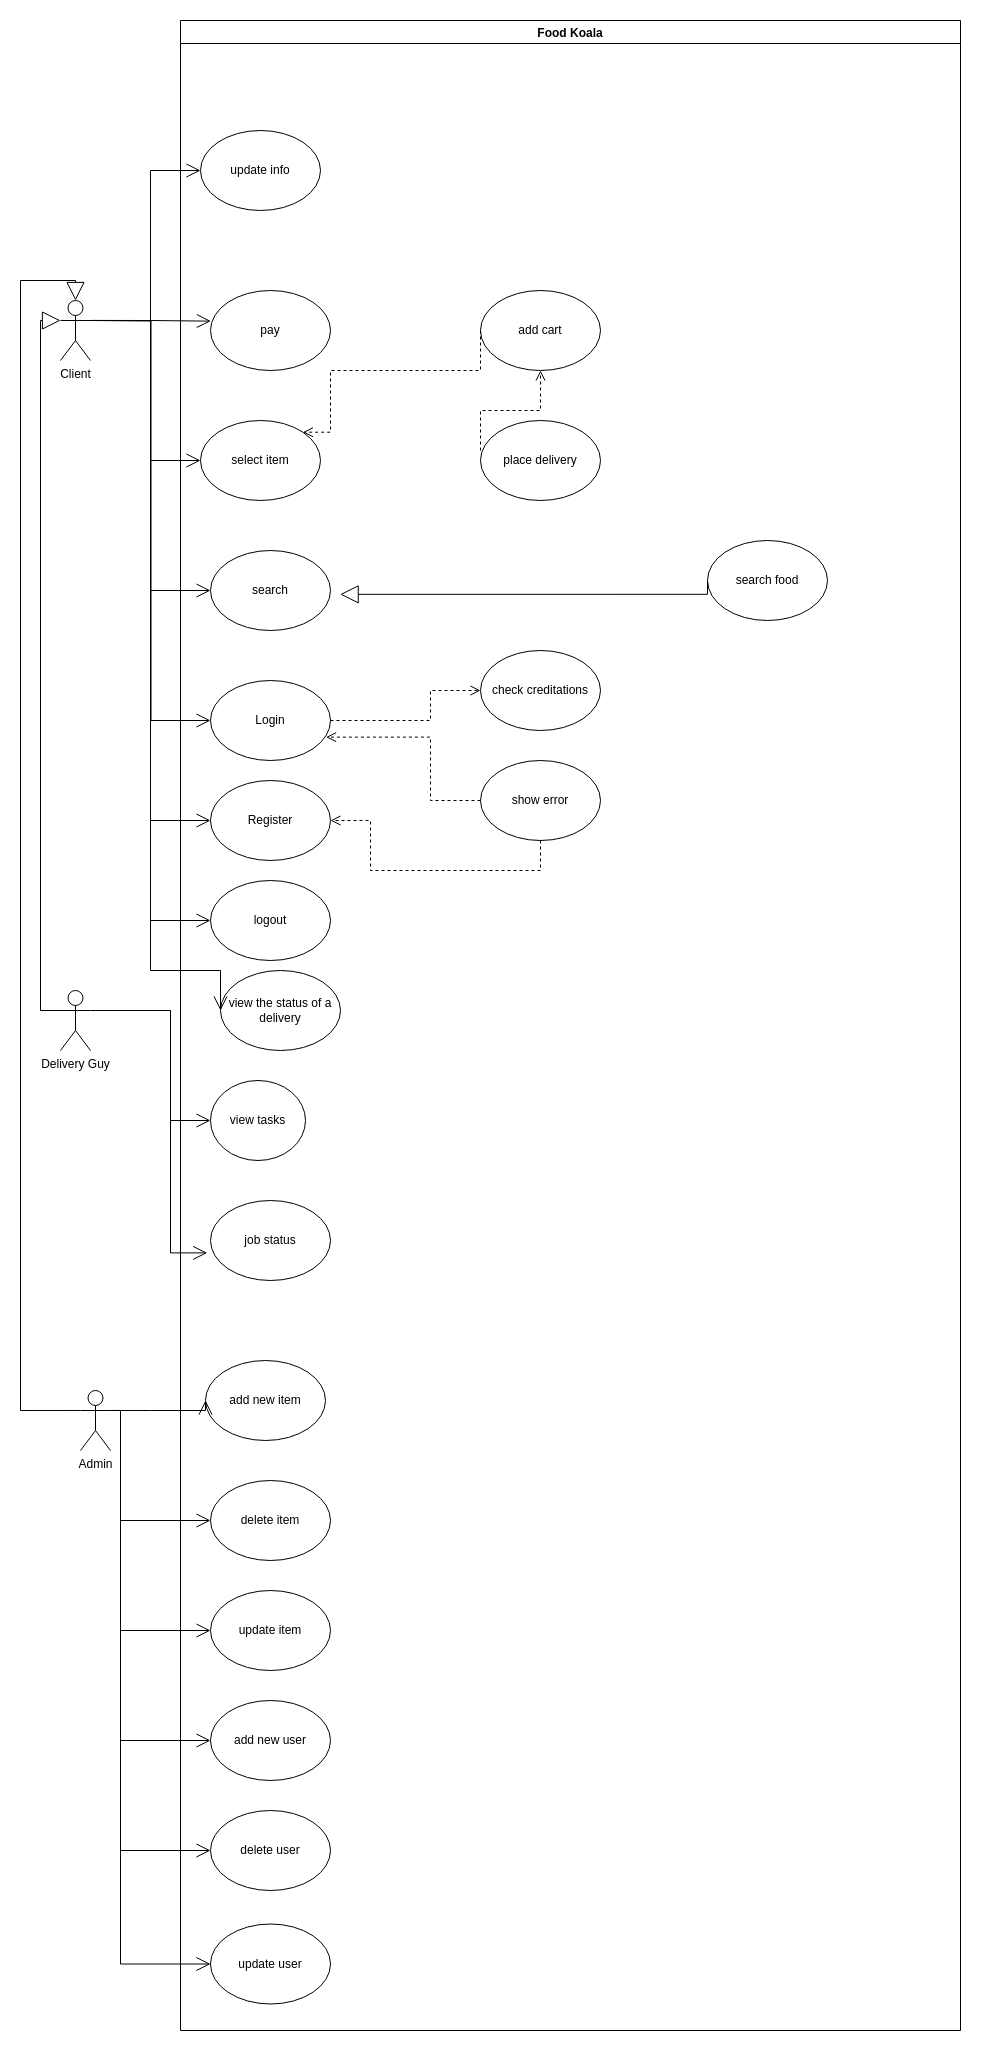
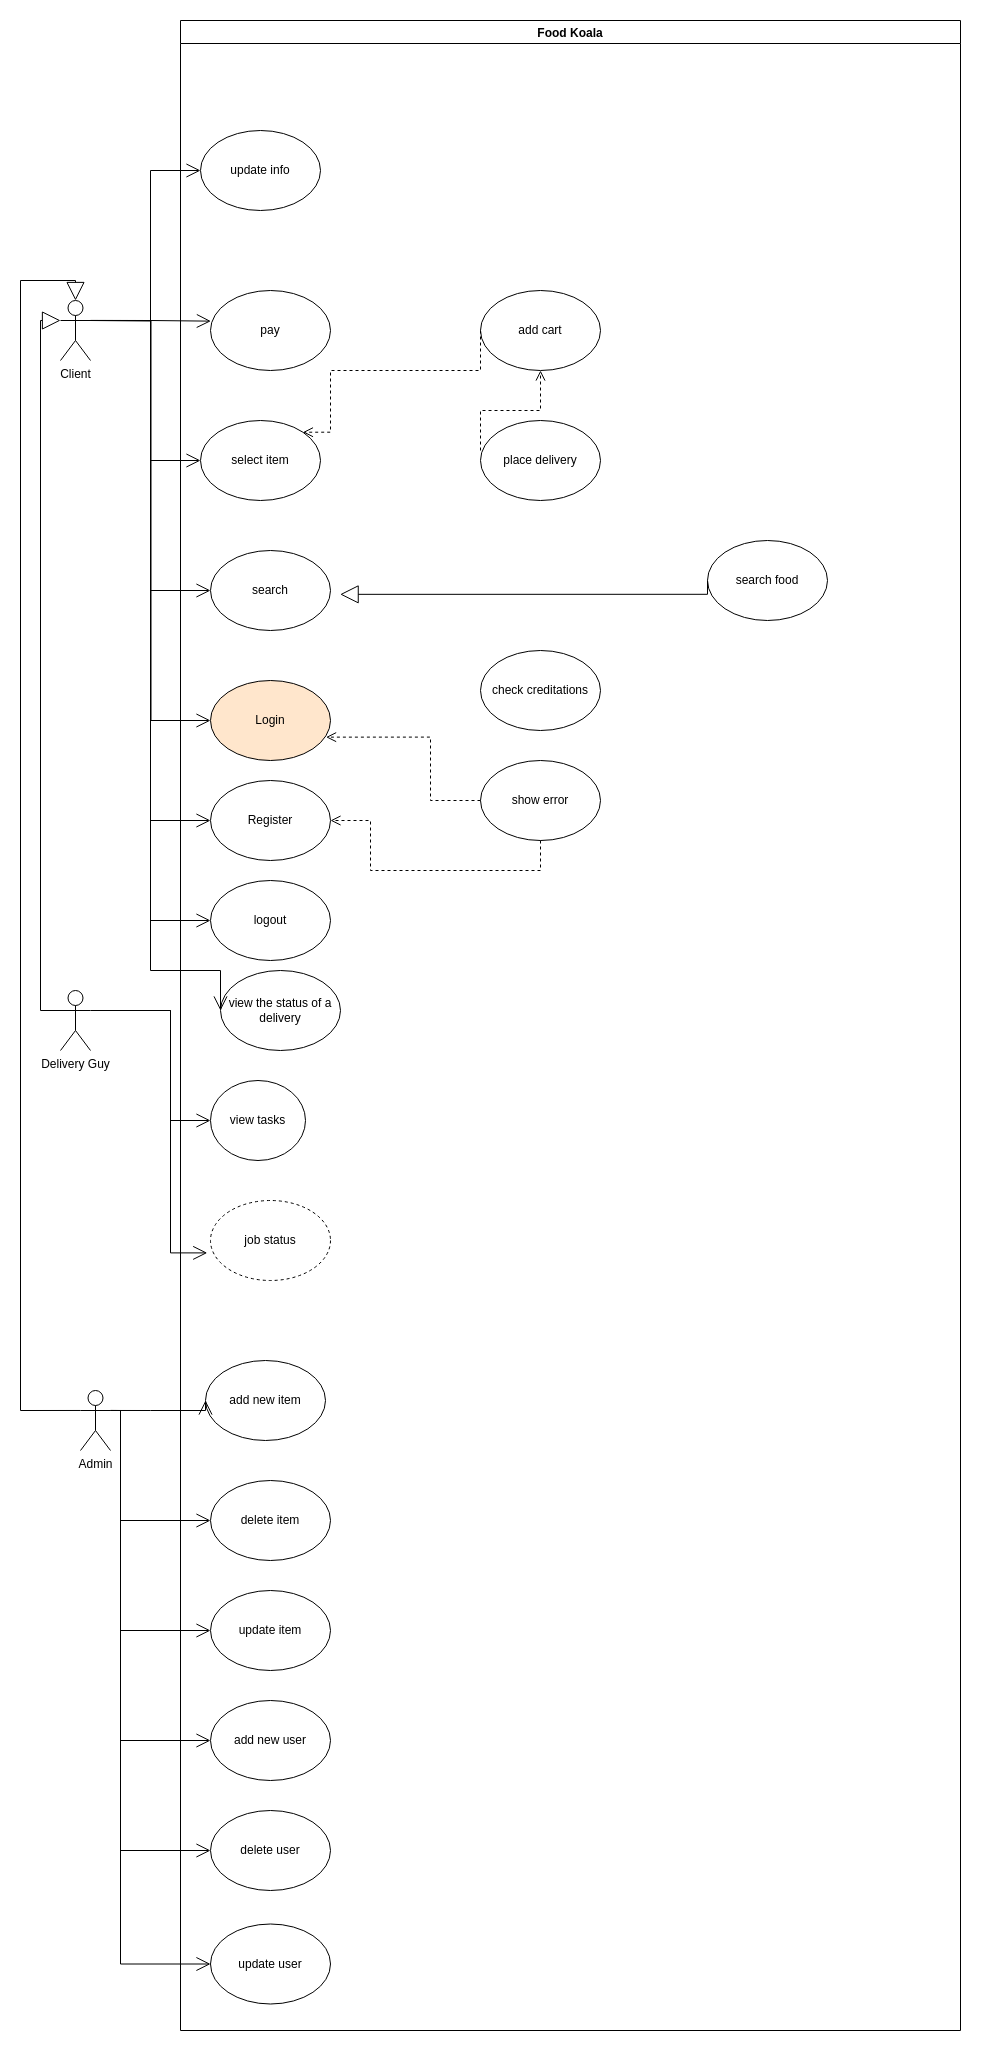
- <mxCell id="6" value="Login" style="ellipse;whiteSpace=wrap;html=1;" parent="1" vertex="1"><mxGeometry x="210" y="680" width="120" height="80" as="geometry" /></mxCell>
+ <mxCell id="6" value="Login" style="ellipse;whiteSpace=wrap;html=1;fillColor=#ffe6cc;" parent="1" vertex="1"><mxGeometry x="210" y="680" width="120" height="80" as="geometry" /></mxCell>
- <mxCell id="9" value="" style="html=1;verticalAlign=bottom;endArrow=open;dashed=1;endSize=8;rounded=0;edgeStyle=orthogonalEdgeStyle;entryX=0;entryY=0.5;entryDx=0;entryDy=0;exitX=1;exitY=0.5;exitDx=0;exitDy=0;" parent="1" source="6" target="26" edge="1"><mxGeometry x="0.043" y="-40" relative="1" as="geometry"><mxPoint x="590" y="520" as="sourcePoint" /><mxPoint x="510" y="520" as="targetPoint" /><Array as="points"><mxPoint x="430" y="720" /><mxPoint x="430" y="690" /></Array><mxPoint as="offset" /></mxGeometry></mxCell>
- <mxCell id="34" value="job status" style="ellipse;whiteSpace=wrap;html=1;" parent="25" vertex="1"><mxGeometry x="30" y="1180" width="120" height="80" as="geometry" /></mxCell>
+ <mxCell id="34" value="job status" style="ellipse;whiteSpace=wrap;html=1;dashed=1;" parent="25" vertex="1"><mxGeometry x="30" y="1180" width="120" height="80" as="geometry" /></mxCell>
